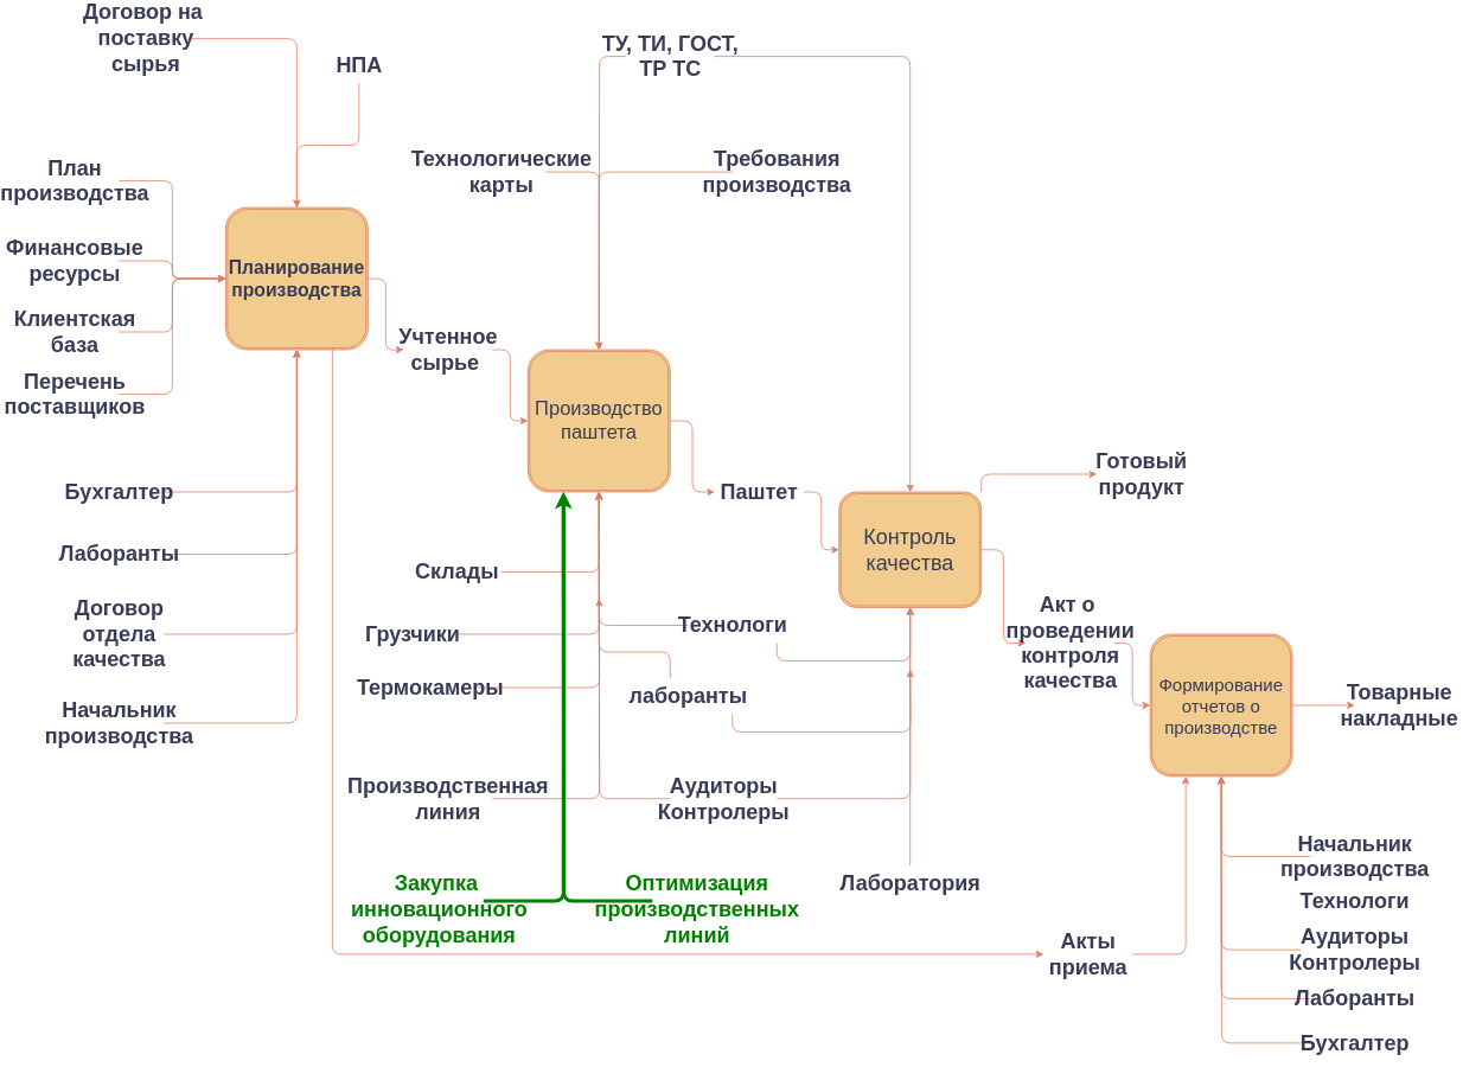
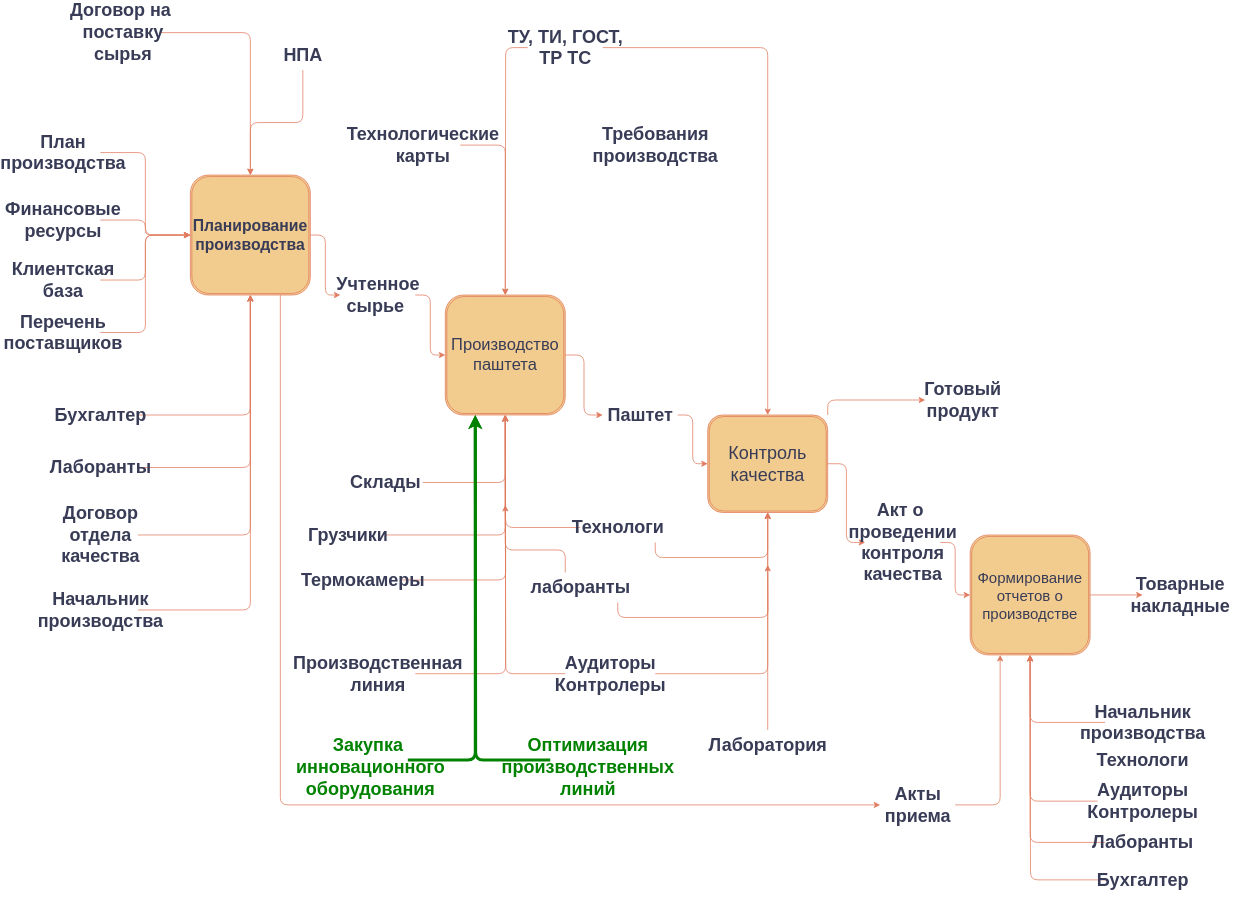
- <mxCell id="73" style="edgeStyle=orthogonalEdgeStyle;rounded=1;orthogonalLoop=1;jettySize=auto;html=1;entryX=0.5;entryY=0;entryDx=0;entryDy=0;strokeColor=#E07A5F;fontColor=#393C56;fillColor=#F2CC8F;" edge="1" parent="1" source="74" target="6"><mxGeometry relative="1" as="geometry" /></mxCell>
